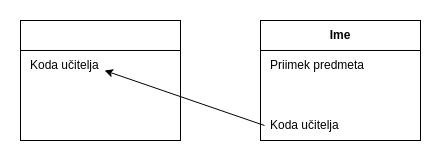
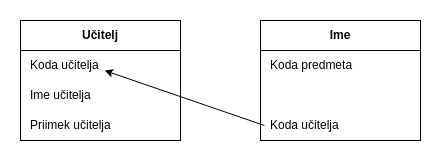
+ <mxCell id="12" value="Učitelj" style="text;html=1;strokeColor=none;fillColor=none;align=center;verticalAlign=middle;whiteSpace=wrap;rounded=0;fontStyle=1" vertex="1" parent="10"><mxGeometry width="160" height="30" as="geometry" /></mxCell>
- <mxCell id="6" value="Priimek predmeta" style="text;html=1;strokeColor=none;fillColor=none;align=left;verticalAlign=middle;whiteSpace=wrap;rounded=0;spacingLeft=8;" vertex="1" parent="3"><mxGeometry y="30" width="160" height="30" as="geometry" /></mxCell>
+ <mxCell id="6" value="Koda predmeta" style="text;html=1;strokeColor=none;fillColor=none;align=left;verticalAlign=middle;whiteSpace=wrap;rounded=0;spacingLeft=8;" vertex="1" parent="3"><mxGeometry y="30" width="160" height="30" as="geometry" /></mxCell>
+ <mxCell id="14" value="Ime učitelja" style="text;html=1;strokeColor=none;fillColor=none;align=left;verticalAlign=middle;whiteSpace=wrap;rounded=0;spacingLeft=8;" vertex="1" parent="10"><mxGeometry y="60" width="160" height="30" as="geometry" /></mxCell>
+ <mxCell id="15" value="Priimek učitelja" style="text;html=1;strokeColor=none;fillColor=none;align=left;verticalAlign=middle;whiteSpace=wrap;rounded=0;spacingLeft=8;" vertex="1" parent="10"><mxGeometry y="90" width="160" height="30" as="geometry" /></mxCell>
